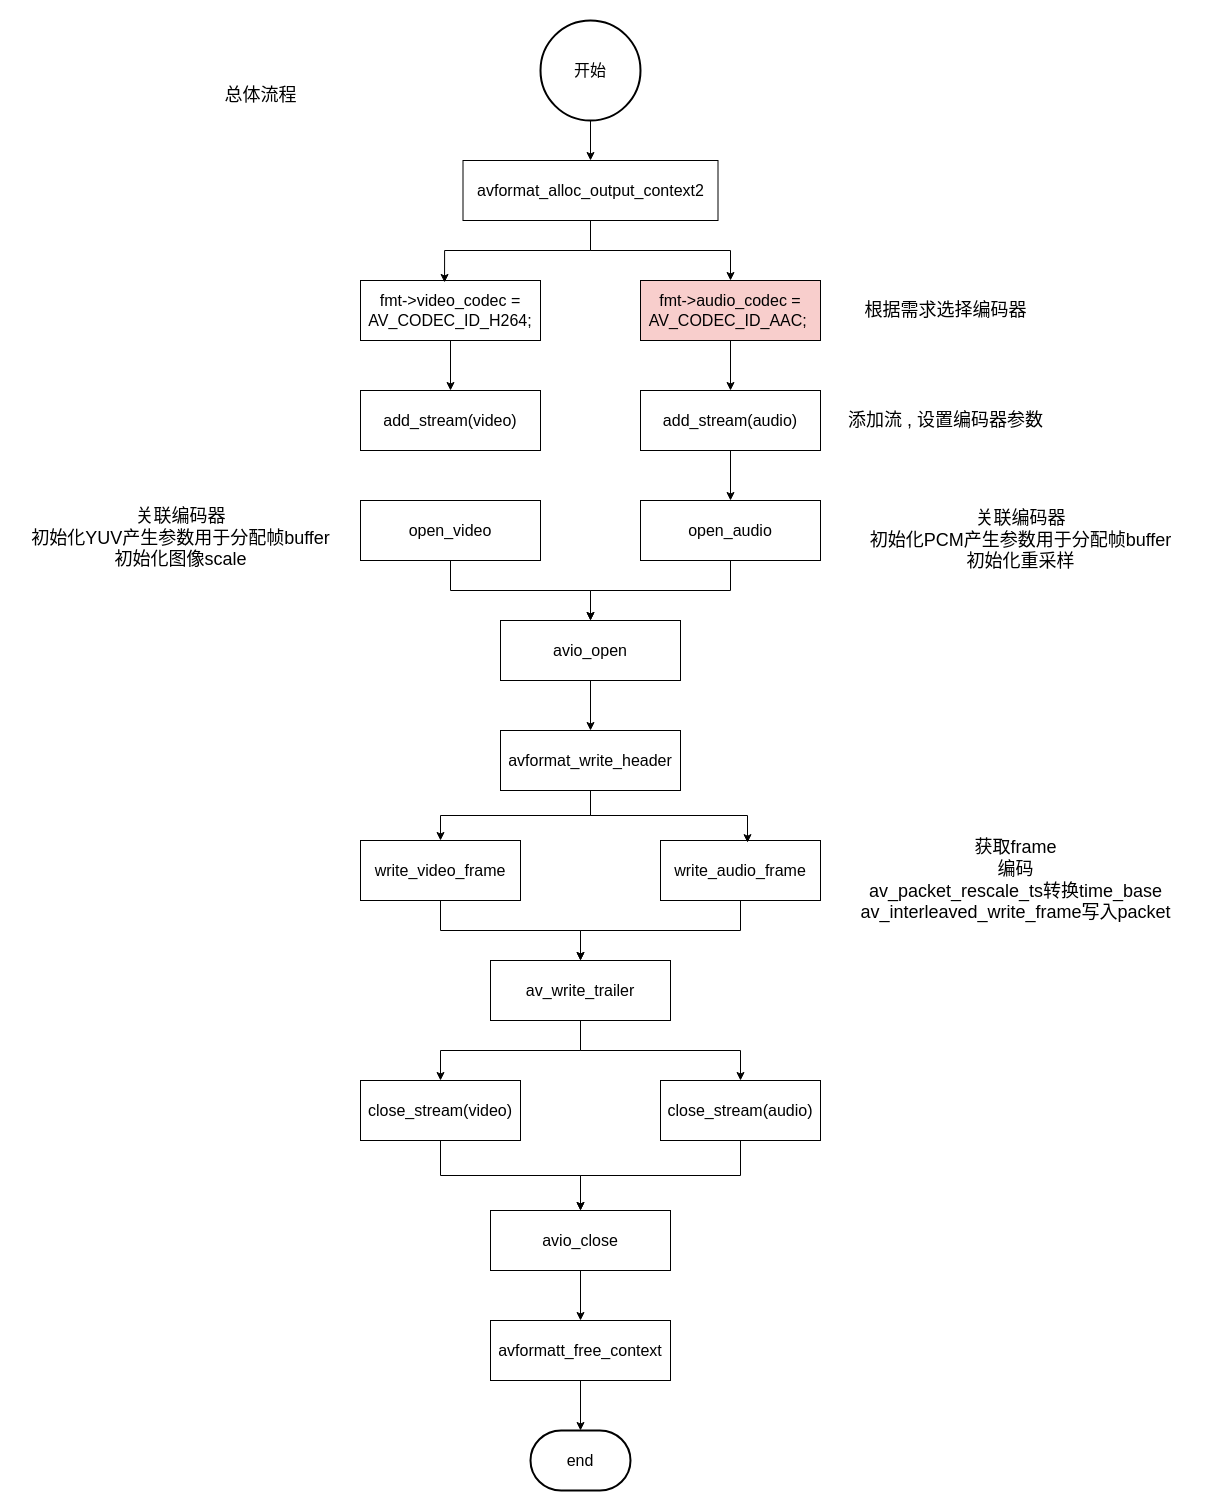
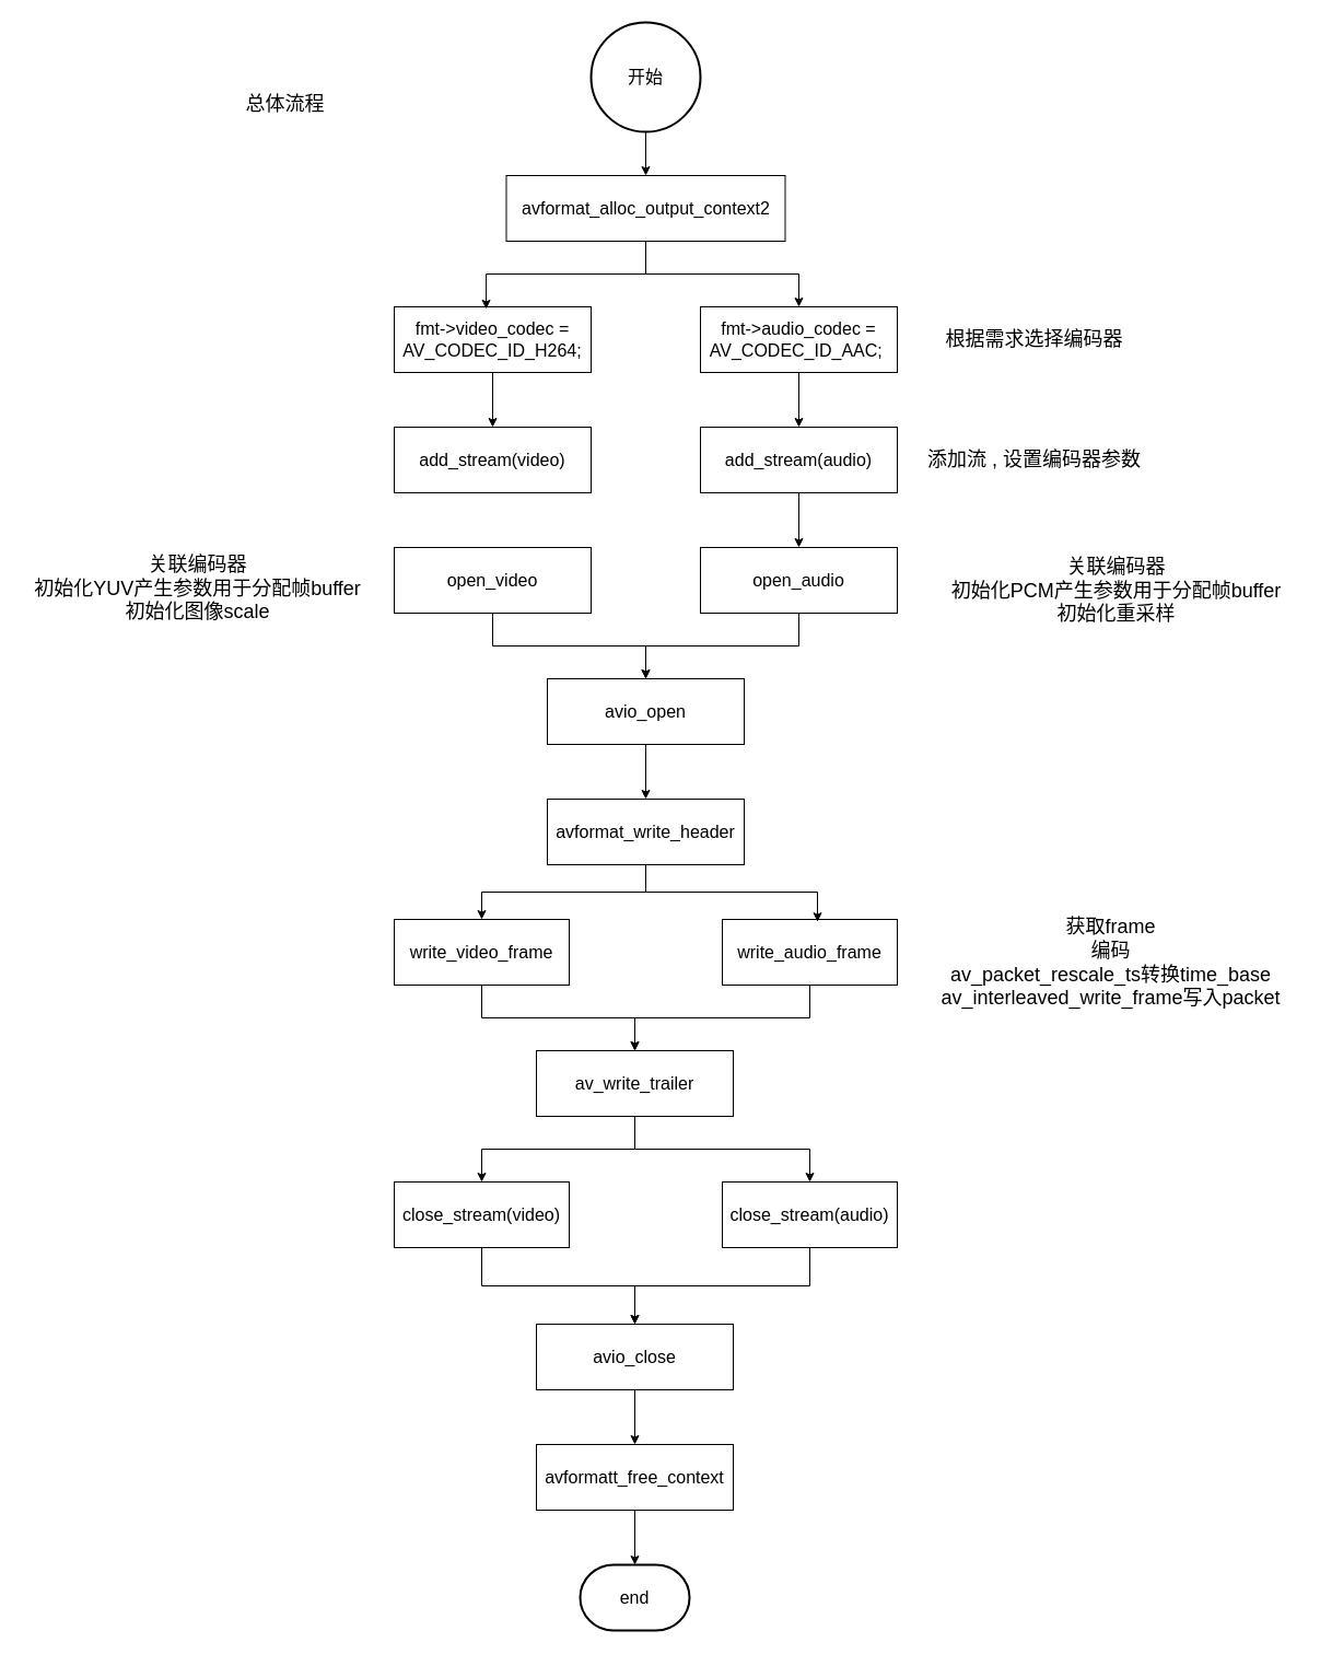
- <mxCell id="9" value="fmt-&amp;gt;audio_codec = AV_CODEC_ID_AAC;&amp;nbsp;" style="rounded=0;whiteSpace=wrap;html=1;fontSize=16;fillColor=#f8cecc;" vertex="1" parent="1"><mxGeometry x="640" y="280" width="180" height="60" as="geometry" /></mxCell>
+ <mxCell id="9" value="fmt-&amp;gt;audio_codec = AV_CODEC_ID_AAC;&amp;nbsp;" style="rounded=0;whiteSpace=wrap;html=1;fontSize=16;" vertex="1" parent="1"><mxGeometry x="640" y="280" width="180" height="60" as="geometry" /></mxCell>
